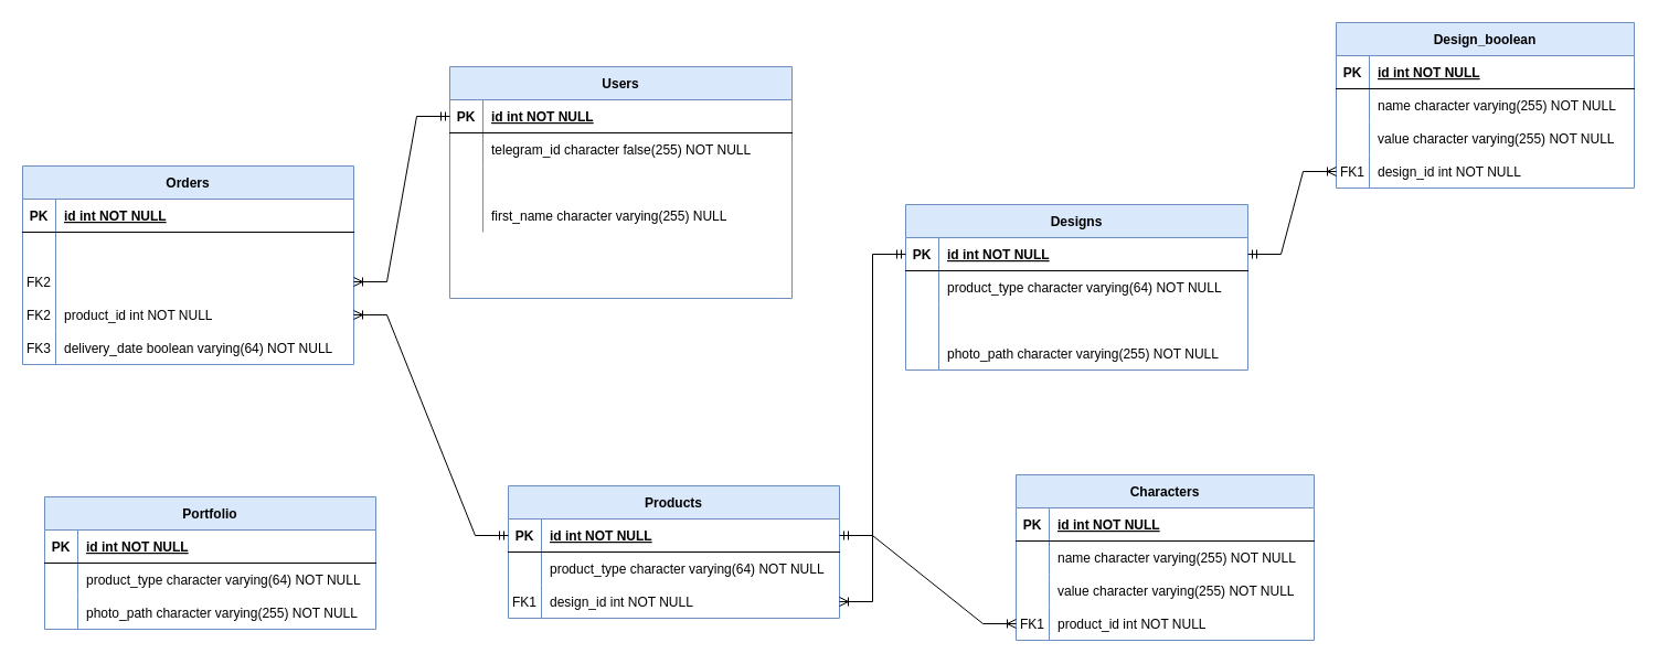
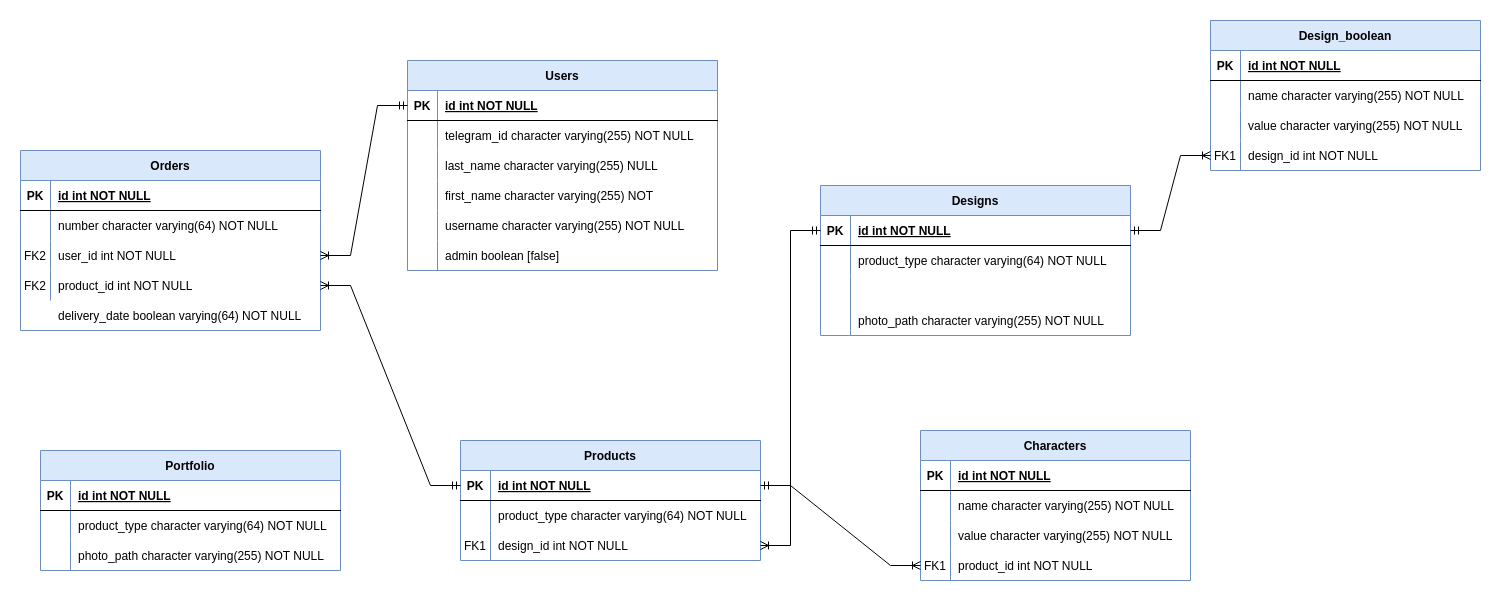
- <mxCell id="8" value="telegram_id character false(255) NOT NULL" style="shape=partialRectangle;overflow=hidden;connectable=0;fillColor=none;top=0;left=0;bottom=0;right=0;align=left;spacingLeft=6;" parent="6" vertex="1"><mxGeometry x="30" width="280" height="30" as="geometry"><mxRectangle width="280" height="30" as="alternateBounds" /></mxGeometry></mxCell>
+ <mxCell id="8" value="telegram_id character varying(255) NOT NULL" style="shape=partialRectangle;overflow=hidden;connectable=0;fillColor=none;top=0;left=0;bottom=0;right=0;align=left;spacingLeft=6;" parent="6" vertex="1"><mxGeometry x="30" width="280" height="30" as="geometry"><mxRectangle width="280" height="30" as="alternateBounds" /></mxGeometry></mxCell>
+ <mxCell id="11" value="last_name character varying(255) NULL" style="shape=partialRectangle;overflow=hidden;connectable=0;fillColor=none;top=0;left=0;bottom=0;right=0;align=left;spacingLeft=6;" parent="9" vertex="1"><mxGeometry x="30" width="280" height="30" as="geometry"><mxRectangle width="280" height="30" as="alternateBounds" /></mxGeometry></mxCell>
- <mxCell id="14" value="first_name character varying(255) NULL" style="shape=partialRectangle;overflow=hidden;connectable=0;fillColor=none;top=0;left=0;bottom=0;right=0;align=left;spacingLeft=6;" parent="12" vertex="1"><mxGeometry x="30" width="280" height="30" as="geometry"><mxRectangle width="280" height="30" as="alternateBounds" /></mxGeometry></mxCell>
+ <mxCell id="14" value="first_name character varying(255) NOT" style="shape=partialRectangle;overflow=hidden;connectable=0;fillColor=none;top=0;left=0;bottom=0;right=0;align=left;spacingLeft=6;" parent="12" vertex="1"><mxGeometry x="30" width="280" height="30" as="geometry"><mxRectangle width="280" height="30" as="alternateBounds" /></mxGeometry></mxCell>
+ <mxCell id="27" value="number character varying(64) NOT NULL" style="shape=partialRectangle;overflow=hidden;connectable=0;fillColor=none;top=0;left=0;bottom=0;right=0;align=left;spacingLeft=6;" parent="25" vertex="1"><mxGeometry x="30" width="270" height="30" as="geometry"><mxRectangle width="270" height="30" as="alternateBounds" /></mxGeometry></mxCell>
+ <mxCell id="17" value="username character varying(255) NOT NULL" style="shape=partialRectangle;overflow=hidden;connectable=0;fillColor=none;top=0;left=0;bottom=0;right=0;align=left;spacingLeft=6;" parent="15" vertex="1"><mxGeometry x="30" width="280" height="30" as="geometry"><mxRectangle width="280" height="30" as="alternateBounds" /></mxGeometry></mxCell>
+ <mxCell id="30" value="user_id int NOT NULL" style="shape=partialRectangle;overflow=hidden;connectable=0;fillColor=none;top=0;left=0;bottom=0;right=0;align=left;spacingLeft=6;" parent="28" vertex="1"><mxGeometry x="30" width="270" height="30" as="geometry"><mxRectangle width="270" height="30" as="alternateBounds" /></mxGeometry></mxCell>
+ <mxCell id="20" value="admin boolean [false]" style="shape=partialRectangle;overflow=hidden;connectable=0;fillColor=none;top=0;left=0;bottom=0;right=0;align=left;spacingLeft=6;" vertex="1" parent="18"><mxGeometry x="30" width="280" height="30" as="geometry"><mxRectangle width="280" height="30" as="alternateBounds" /></mxGeometry></mxCell>
- <mxCell id="35" value="FK3" style="shape=partialRectangle;overflow=hidden;connectable=0;fillColor=none;top=0;left=0;bottom=0;right=0;" parent="34" vertex="1"><mxGeometry width="30" height="30" as="geometry"><mxRectangle width="30" height="30" as="alternateBounds" /></mxGeometry></mxCell>
